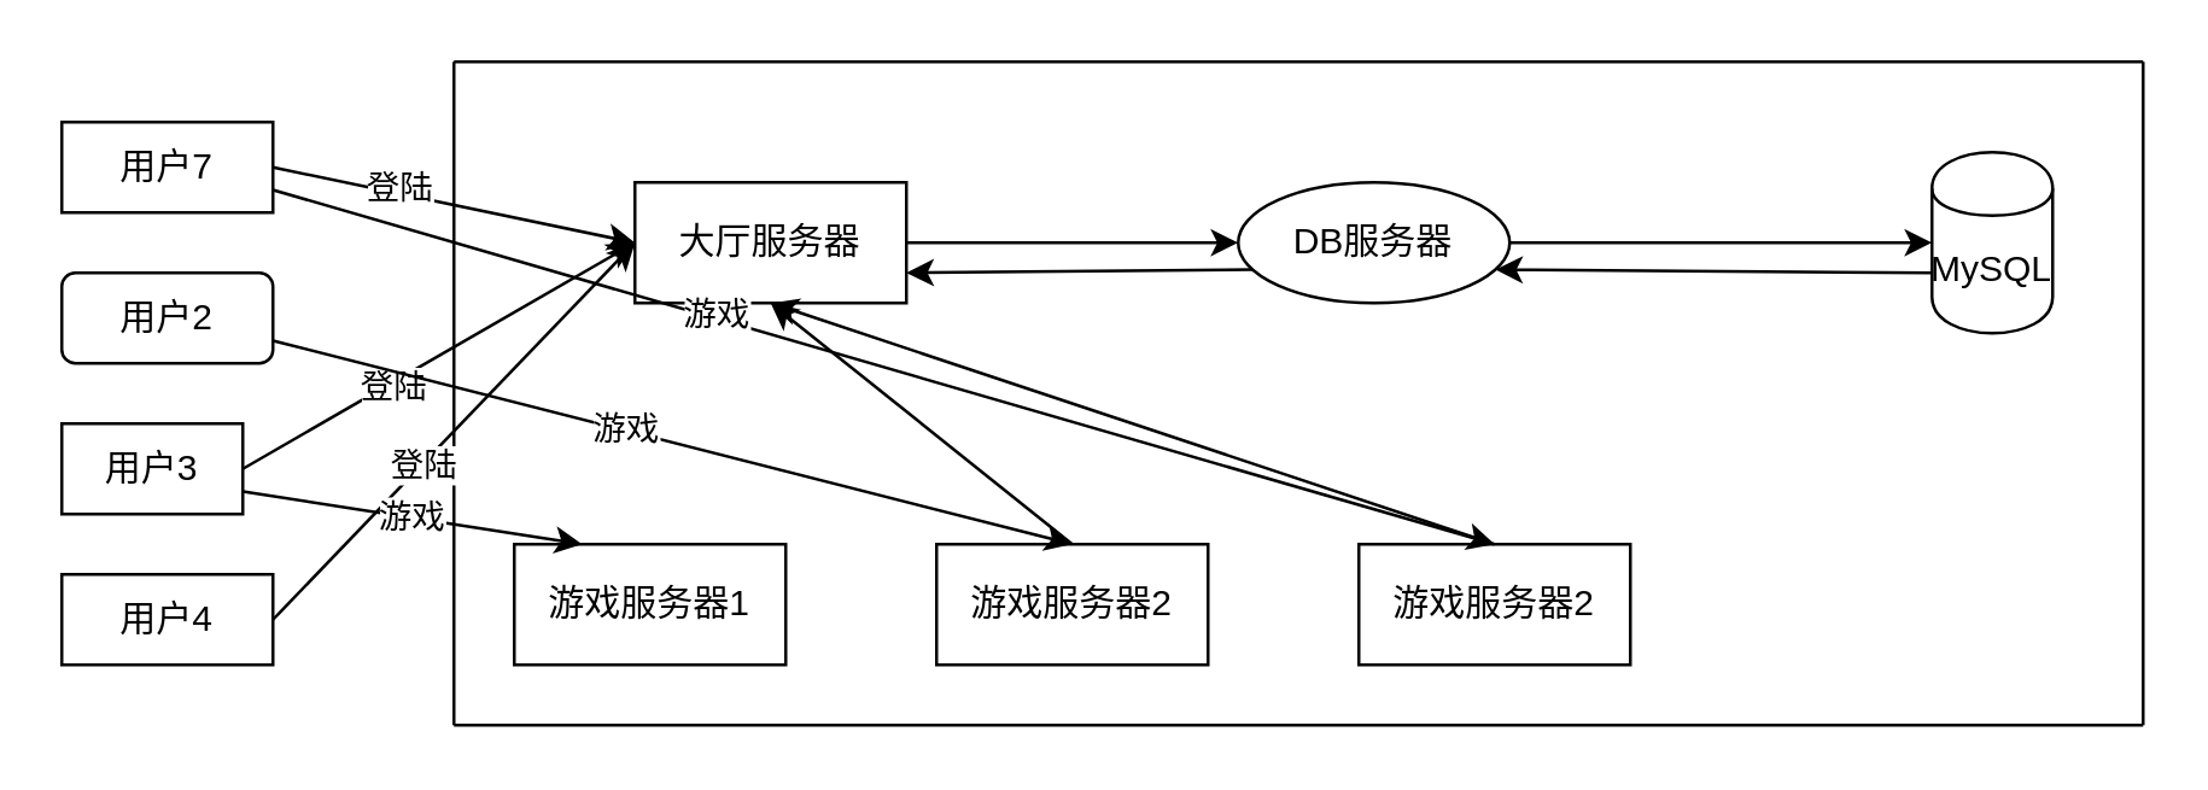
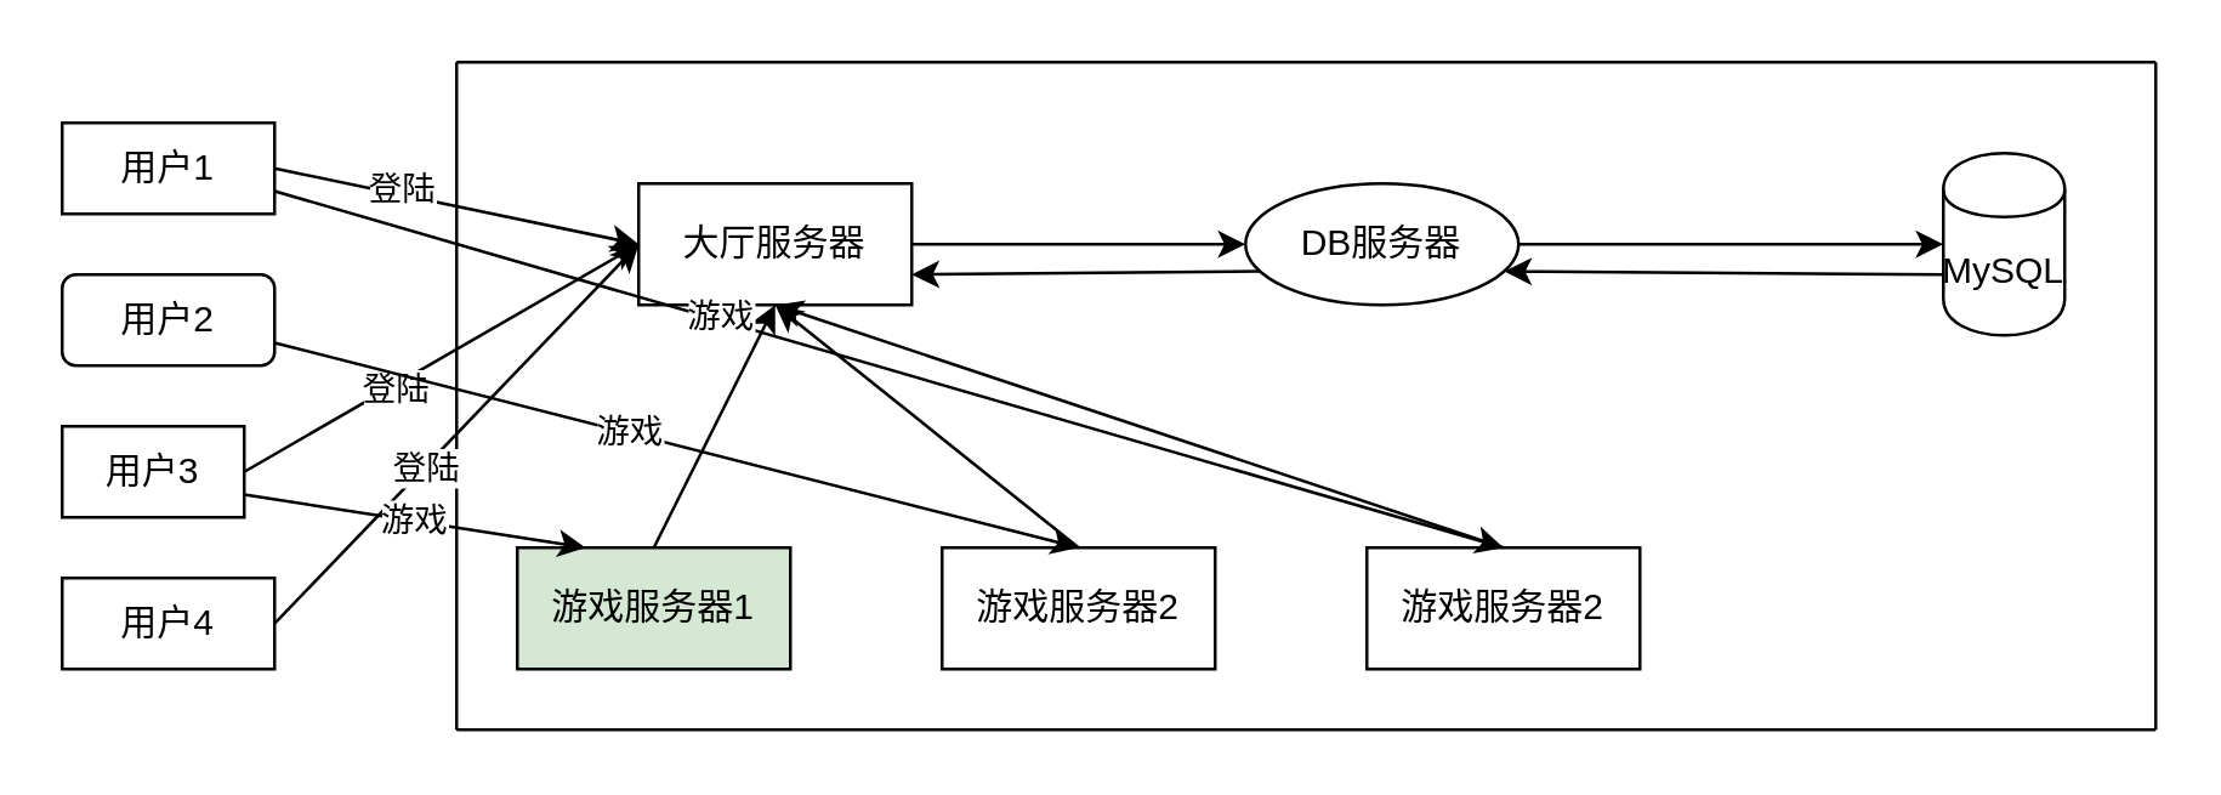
- <mxCell id="13" value="用户7" style="rounded=0;whiteSpace=wrap;html=1;" vertex="1" parent="1"><mxGeometry x="20" y="40" width="70" height="30" as="geometry" /></mxCell>
+ <mxCell id="13" value="用户1" style="rounded=0;whiteSpace=wrap;html=1;" vertex="1" parent="1"><mxGeometry x="20" y="40" width="70" height="30" as="geometry" /></mxCell>
+ <mxCell id="9" value="" style="endArrow=classic;html=1;exitX=0.5;exitY=0;exitDx=0;exitDy=0;entryX=0.5;entryY=1;entryDx=0;entryDy=0;" edge="1" parent="1" source="7" target="3"><mxGeometry width="50" height="50" relative="1" as="geometry"><mxPoint x="280" y="190" as="sourcePoint" /><mxPoint x="330" y="140" as="targetPoint" /></mxGeometry></mxCell>
- <mxCell id="7" value="游戏服务器1" style="rounded=0;whiteSpace=wrap;html=1;" vertex="1" parent="1"><mxGeometry x="170" y="180" width="90" height="40" as="geometry" /></mxCell>
+ <mxCell id="7" value="游戏服务器1" style="rounded=0;whiteSpace=wrap;html=1;fillColor=#d5e8d4;" vertex="1" parent="1"><mxGeometry x="170" y="180" width="90" height="40" as="geometry" /></mxCell>
